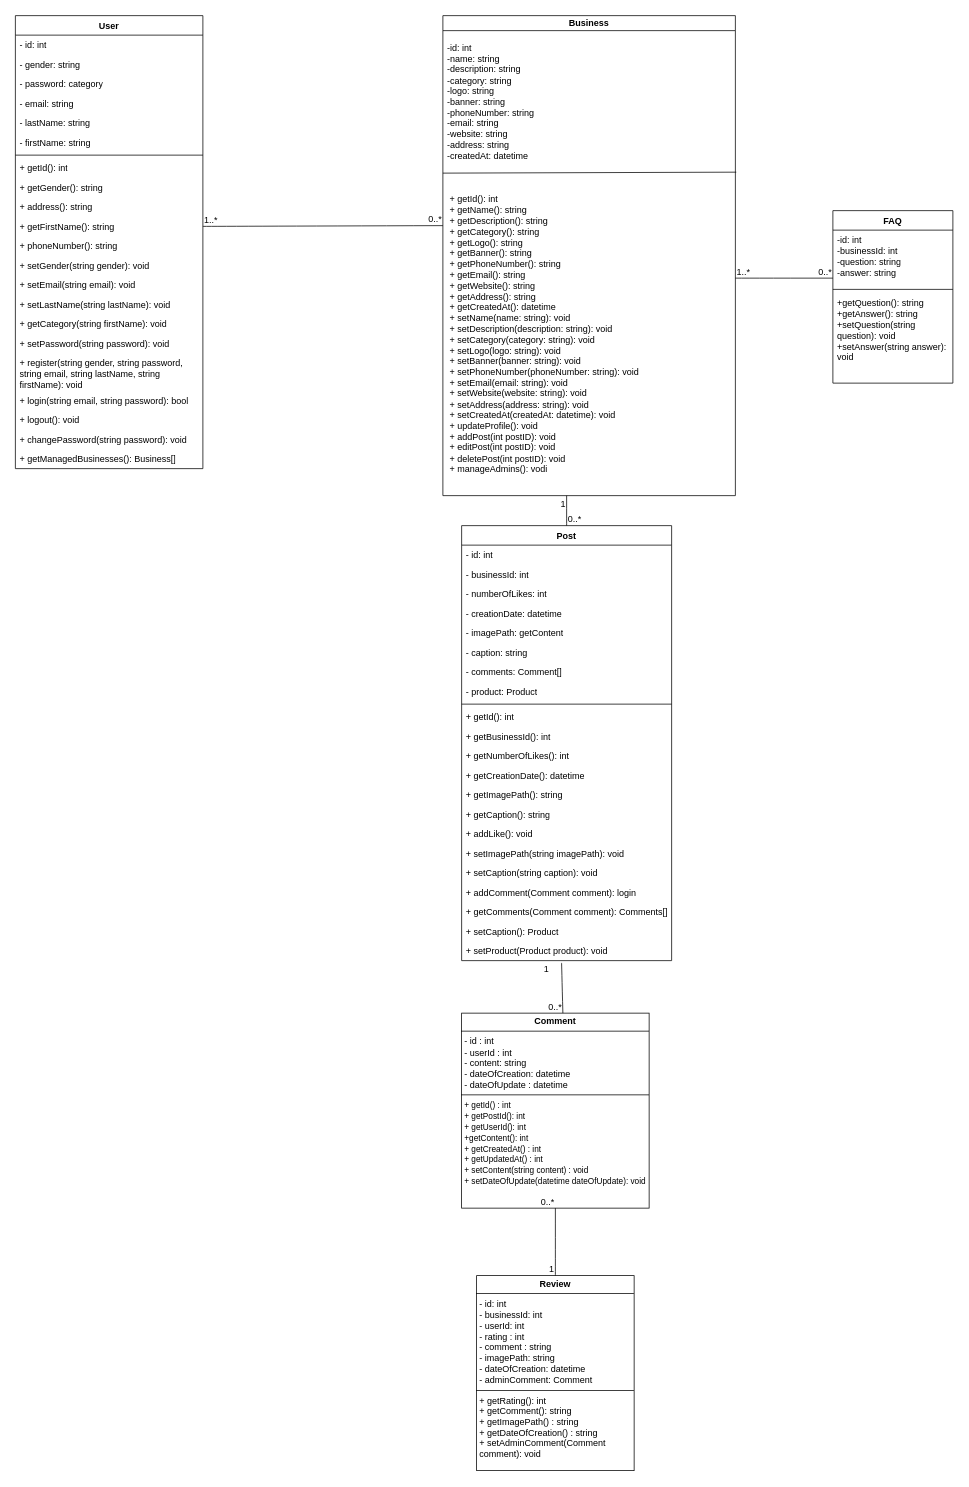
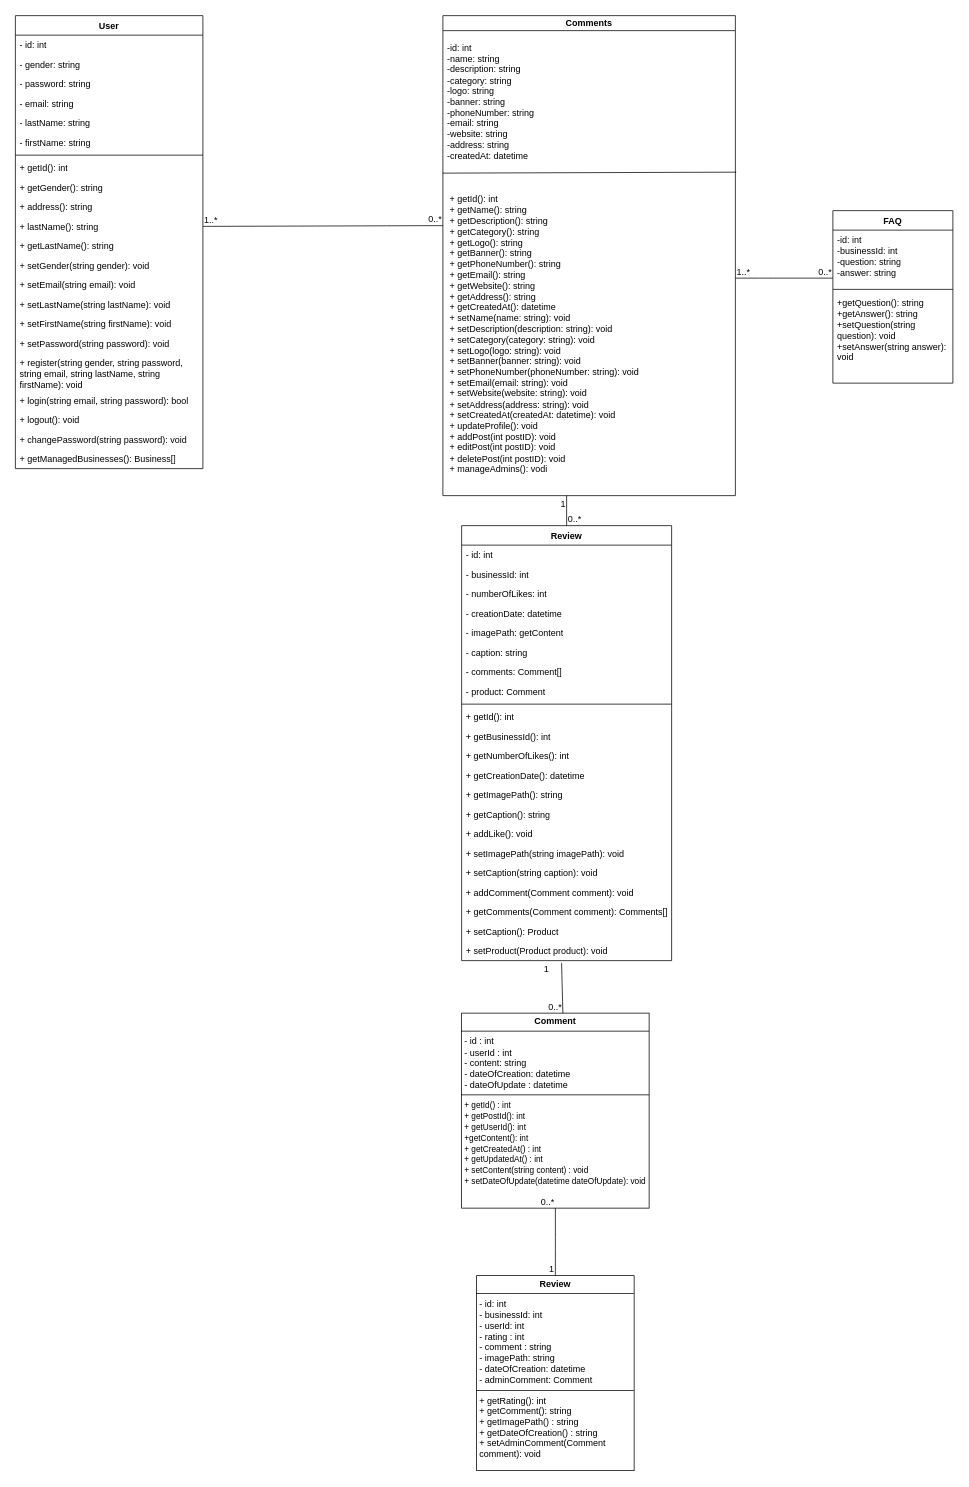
- <mxCell id="50" value="&lt;div&gt;Business&lt;/div&gt;" style="swimlane;whiteSpace=wrap;html=1;startSize=20;" parent="1" vertex="1"><mxGeometry x="590" y="20" width="390" height="640" as="geometry" /></mxCell>
+ <mxCell id="50" value="&lt;div&gt;Comments&lt;/div&gt;" style="swimlane;whiteSpace=wrap;html=1;startSize=20;" parent="1" vertex="1"><mxGeometry x="590" y="20" width="390" height="640" as="geometry" /></mxCell>
- <mxCell id="6" value="- password: category" style="text;strokeColor=none;fillColor=none;align=left;verticalAlign=top;spacingLeft=4;spacingRight=4;overflow=hidden;rotatable=0;points=[[0,0.5],[1,0.5]];portConstraint=eastwest;whiteSpace=wrap;html=1;" parent="3" vertex="1"><mxGeometry y="78" width="250" height="26" as="geometry" /></mxCell>
+ <mxCell id="6" value="- password: string" style="text;strokeColor=none;fillColor=none;align=left;verticalAlign=top;spacingLeft=4;spacingRight=4;overflow=hidden;rotatable=0;points=[[0,0.5],[1,0.5]];portConstraint=eastwest;whiteSpace=wrap;html=1;" parent="3" vertex="1"><mxGeometry y="78" width="250" height="26" as="geometry" /></mxCell>
- <mxCell id="14" value="&lt;div&gt;+ getFirstName(): string&lt;br&gt;&lt;/div&gt;" style="text;strokeColor=none;fillColor=none;align=left;verticalAlign=top;spacingLeft=4;spacingRight=4;overflow=hidden;rotatable=0;points=[[0,0.5],[1,0.5]];portConstraint=eastwest;whiteSpace=wrap;html=1;" parent="3" vertex="1"><mxGeometry y="268" width="250" height="26" as="geometry" /></mxCell>
+ <mxCell id="14" value="&lt;div&gt;+ lastName(): string&lt;br&gt;&lt;/div&gt;" style="text;strokeColor=none;fillColor=none;align=left;verticalAlign=top;spacingLeft=4;spacingRight=4;overflow=hidden;rotatable=0;points=[[0,0.5],[1,0.5]];portConstraint=eastwest;whiteSpace=wrap;html=1;" parent="3" vertex="1"><mxGeometry y="268" width="250" height="26" as="geometry" /></mxCell>
- <mxCell id="15" value="&lt;div&gt;+ phoneNumber(): string&lt;br&gt;&lt;/div&gt;" style="text;strokeColor=none;fillColor=none;align=left;verticalAlign=top;spacingLeft=4;spacingRight=4;overflow=hidden;rotatable=0;points=[[0,0.5],[1,0.5]];portConstraint=eastwest;whiteSpace=wrap;html=1;" parent="3" vertex="1"><mxGeometry y="294" width="250" height="26" as="geometry" /></mxCell>
+ <mxCell id="15" value="&lt;div&gt;+ getLastName(): string&lt;br&gt;&lt;/div&gt;" style="text;strokeColor=none;fillColor=none;align=left;verticalAlign=top;spacingLeft=4;spacingRight=4;overflow=hidden;rotatable=0;points=[[0,0.5],[1,0.5]];portConstraint=eastwest;whiteSpace=wrap;html=1;" parent="3" vertex="1"><mxGeometry y="294" width="250" height="26" as="geometry" /></mxCell>
- <mxCell id="19" value="&lt;div&gt;+ getCategory(string firstName): void&lt;br&gt;&lt;/div&gt;" style="text;strokeColor=none;fillColor=none;align=left;verticalAlign=top;spacingLeft=4;spacingRight=4;overflow=hidden;rotatable=0;points=[[0,0.5],[1,0.5]];portConstraint=eastwest;whiteSpace=wrap;html=1;" parent="3" vertex="1"><mxGeometry y="398" width="250" height="26" as="geometry" /></mxCell>
+ <mxCell id="19" value="&lt;div&gt;+ setFirstName(string firstName): void&lt;br&gt;&lt;/div&gt;" style="text;strokeColor=none;fillColor=none;align=left;verticalAlign=top;spacingLeft=4;spacingRight=4;overflow=hidden;rotatable=0;points=[[0,0.5],[1,0.5]];portConstraint=eastwest;whiteSpace=wrap;html=1;" parent="3" vertex="1"><mxGeometry y="398" width="250" height="26" as="geometry" /></mxCell>
- <mxCell id="27" value="Post" style="swimlane;fontStyle=1;align=center;verticalAlign=top;childLayout=stackLayout;horizontal=1;startSize=26;horizontalStack=0;resizeParent=1;resizeParentMax=0;resizeLast=0;collapsible=1;marginBottom=0;whiteSpace=wrap;html=1;" parent="1" vertex="1"><mxGeometry x="615" y="700" width="280" height="580" as="geometry" /></mxCell>
+ <mxCell id="27" value="Review" style="swimlane;fontStyle=1;align=center;verticalAlign=top;childLayout=stackLayout;horizontal=1;startSize=26;horizontalStack=0;resizeParent=1;resizeParentMax=0;resizeLast=0;collapsible=1;marginBottom=0;whiteSpace=wrap;html=1;" parent="1" vertex="1"><mxGeometry x="615" y="700" width="280" height="580" as="geometry" /></mxCell>
- <mxCell id="35" value="&lt;div&gt;- product: Product&lt;br&gt;&lt;/div&gt;" style="text;strokeColor=none;fillColor=none;align=left;verticalAlign=top;spacingLeft=4;spacingRight=4;overflow=hidden;rotatable=0;points=[[0,0.5],[1,0.5]];portConstraint=eastwest;whiteSpace=wrap;html=1;" parent="27" vertex="1"><mxGeometry y="208" width="280" height="26" as="geometry" /></mxCell>
+ <mxCell id="35" value="&lt;div&gt;- product: Comment&lt;br&gt;&lt;/div&gt;" style="text;strokeColor=none;fillColor=none;align=left;verticalAlign=top;spacingLeft=4;spacingRight=4;overflow=hidden;rotatable=0;points=[[0,0.5],[1,0.5]];portConstraint=eastwest;whiteSpace=wrap;html=1;" parent="27" vertex="1"><mxGeometry y="208" width="280" height="26" as="geometry" /></mxCell>
- <mxCell id="46" value="&lt;div&gt;+ addComment(Comment comment): login&lt;/div&gt;" style="text;strokeColor=none;fillColor=none;align=left;verticalAlign=top;spacingLeft=4;spacingRight=4;overflow=hidden;rotatable=0;points=[[0,0.5],[1,0.5]];portConstraint=eastwest;whiteSpace=wrap;html=1;" parent="27" vertex="1"><mxGeometry y="476" width="280" height="26" as="geometry" /></mxCell>
+ <mxCell id="46" value="&lt;div&gt;+ addComment(Comment comment): void&lt;/div&gt;" style="text;strokeColor=none;fillColor=none;align=left;verticalAlign=top;spacingLeft=4;spacingRight=4;overflow=hidden;rotatable=0;points=[[0,0.5],[1,0.5]];portConstraint=eastwest;whiteSpace=wrap;html=1;" parent="27" vertex="1"><mxGeometry y="476" width="280" height="26" as="geometry" /></mxCell>
